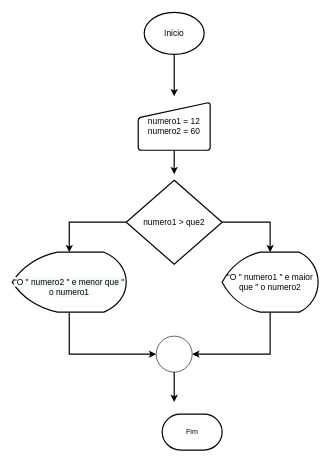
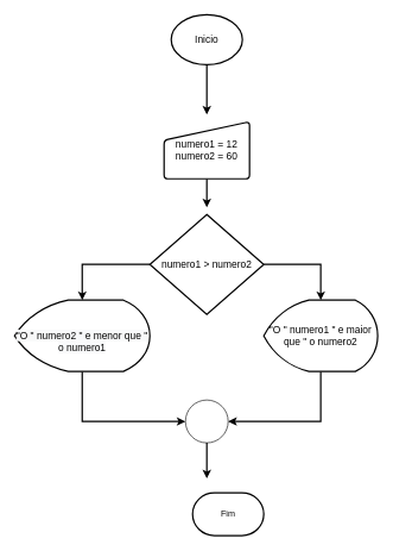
- <mxCell id="8" value="&lt;font style=&quot;font-size: 14px&quot;&gt;numero1 &amp;gt; que2&lt;/font&gt;" style="strokeWidth=2;html=1;shape=mxgraph.flowchart.decision;whiteSpace=wrap;" vertex="1" parent="1"><mxGeometry x="210" y="300" width="160" height="140" as="geometry" /></mxCell>
+ <mxCell id="8" value="&lt;font style=&quot;font-size: 14px&quot;&gt;numero1 &amp;gt; numero2&lt;/font&gt;" style="strokeWidth=2;html=1;shape=mxgraph.flowchart.decision;whiteSpace=wrap;" vertex="1" parent="1"><mxGeometry x="210" y="300" width="160" height="140" as="geometry" /></mxCell>
